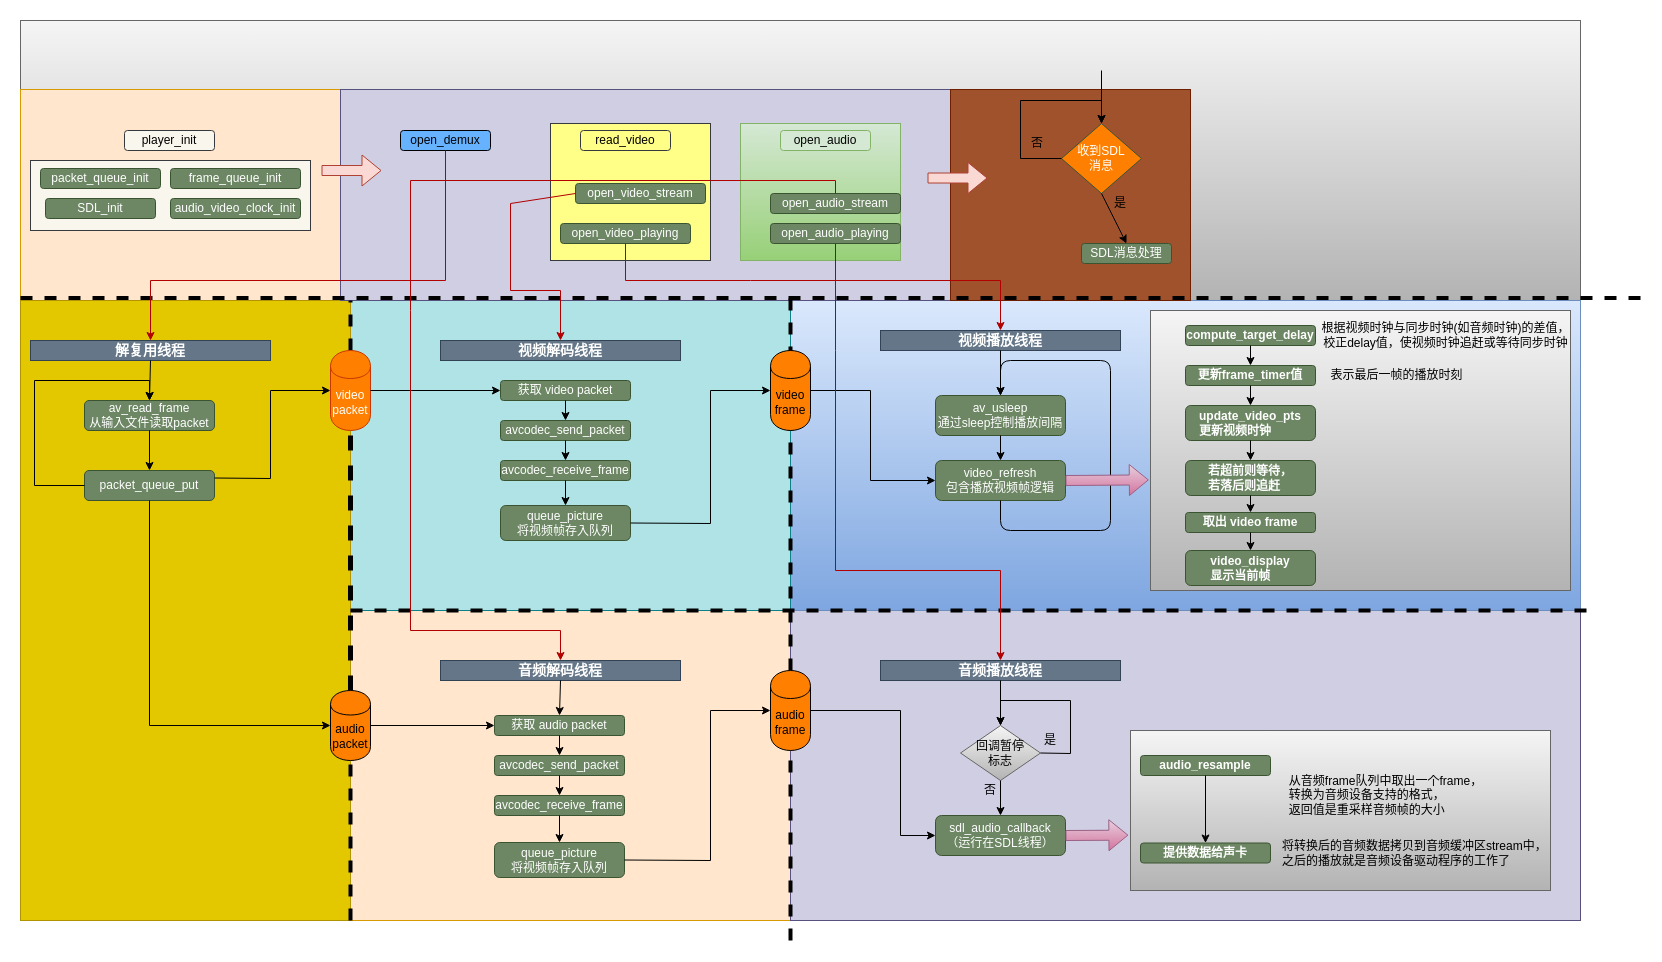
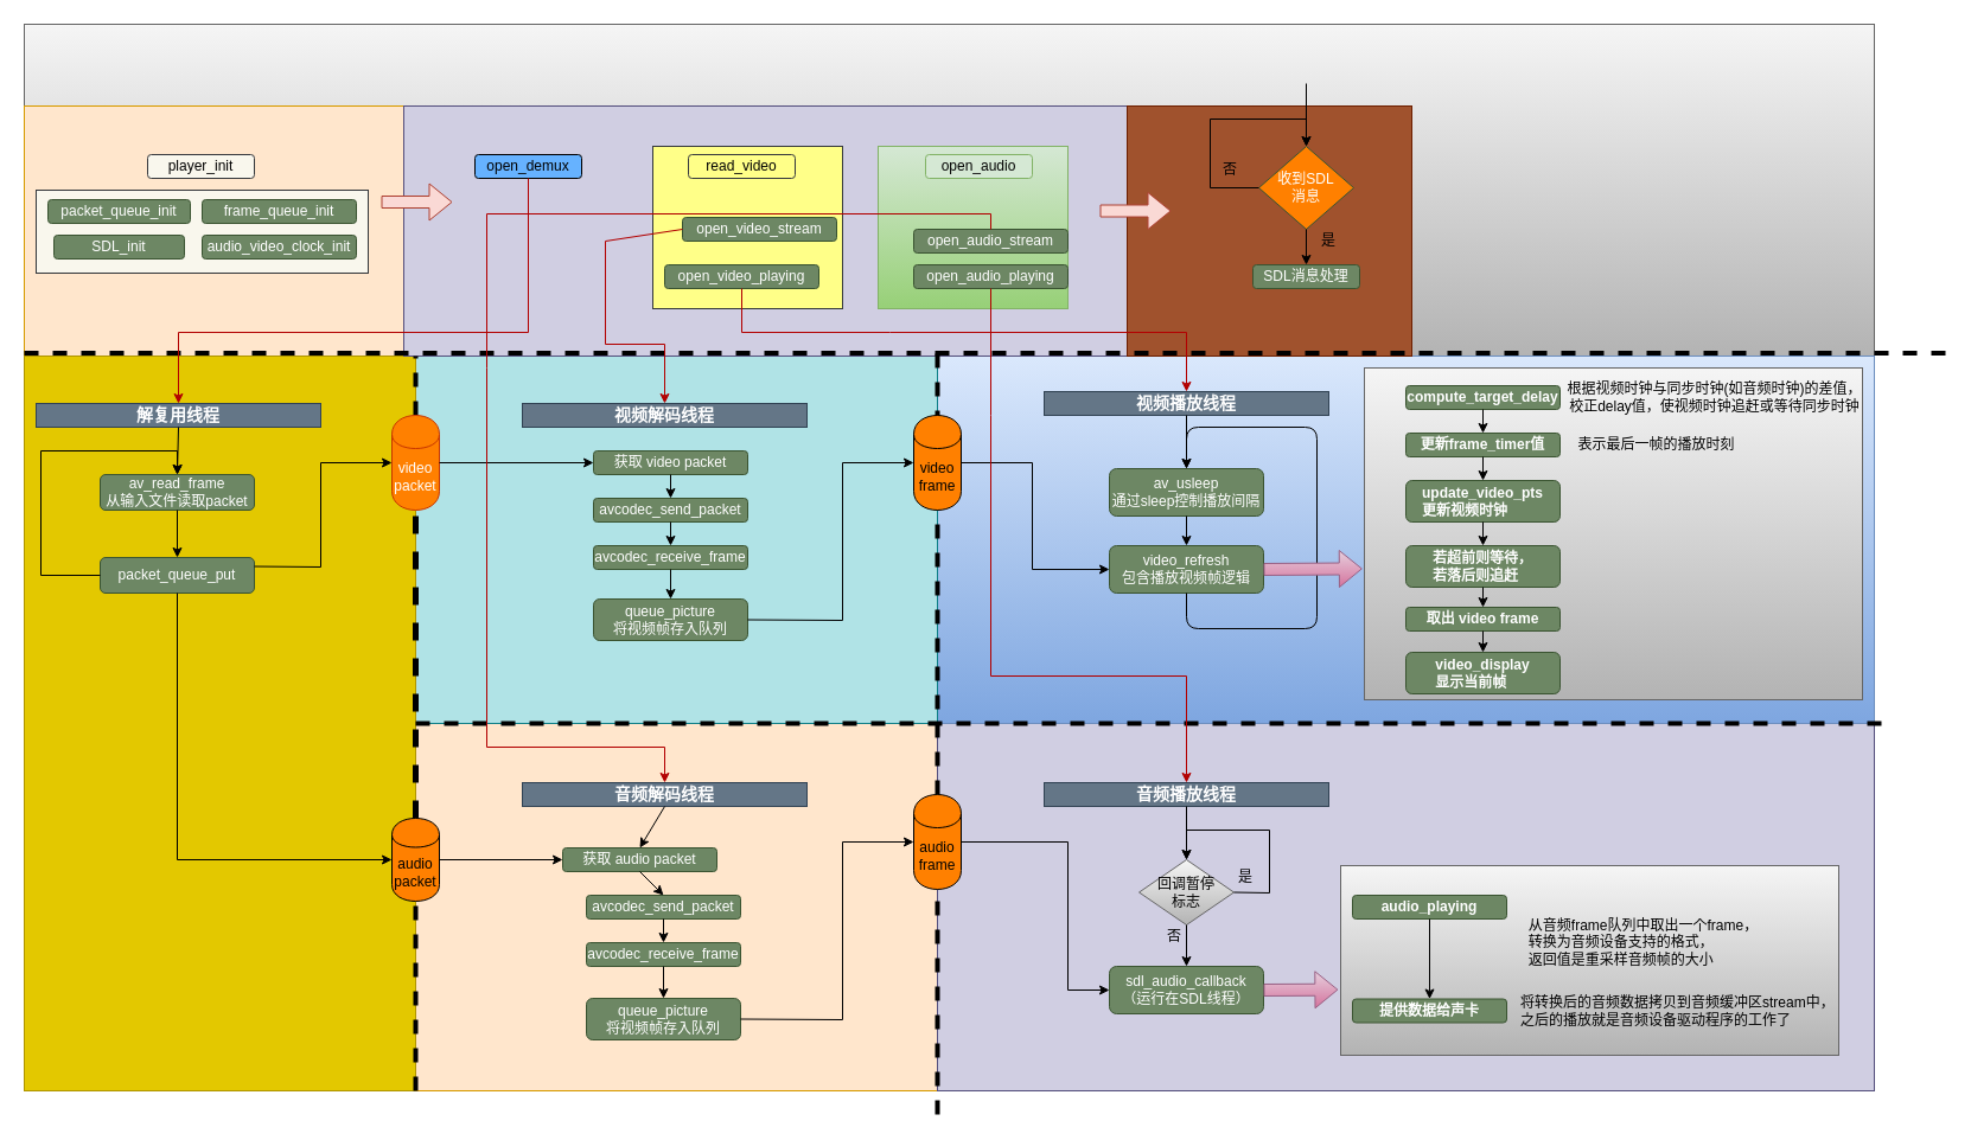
- <mxCell id="25" value="SDL消息处理" style="rounded=1;whiteSpace=wrap;html=1;fillColor=#6d8764;strokeColor=#3A5431;fontColor=#ffffff;" vertex="1" parent="1"><mxGeometry x="1081" y="243" width="90" height="20" as="geometry" /></mxCell>
+ <mxCell id="25" value="SDL消息处理" style="rounded=1;whiteSpace=wrap;html=1;fillColor=#6d8764;strokeColor=#3A5431;fontColor=#ffffff;" vertex="1" parent="1"><mxGeometry x="1056" y="223" width="90" height="20" as="geometry" /></mxCell>
- <mxCell id="72" value="获取 audio packet" style="rounded=1;whiteSpace=wrap;html=1;fillColor=#6d8764;strokeColor=#3A5431;fontColor=#ffffff;" vertex="1" parent="1"><mxGeometry x="494" y="715" width="130" height="20" as="geometry" /></mxCell>
+ <mxCell id="72" value="获取 audio packet" style="rounded=1;whiteSpace=wrap;html=1;fillColor=#6d8764;strokeColor=#3A5431;fontColor=#ffffff;" vertex="1" parent="1"><mxGeometry x="474" y="715" width="130" height="20" as="geometry" /></mxCell>
- <mxCell id="96" value="&lt;div style=&quot;text-align: left&quot;&gt;&lt;b&gt;audio_resample&lt;/b&gt;&lt;br&gt;&lt;/div&gt;" style="rounded=1;whiteSpace=wrap;html=1;fillColor=#6d8764;strokeColor=#3A5431;fontColor=#ffffff;" vertex="1" parent="1"><mxGeometry x="1140" y="755" width="130" height="20" as="geometry" /></mxCell>
+ <mxCell id="96" value="&lt;div style=&quot;text-align: left&quot;&gt;&lt;b&gt;audio_playing&lt;/b&gt;&lt;br&gt;&lt;/div&gt;" style="rounded=1;whiteSpace=wrap;html=1;fillColor=#6d8764;strokeColor=#3A5431;fontColor=#ffffff;" vertex="1" parent="1"><mxGeometry x="1140" y="755" width="130" height="20" as="geometry" /></mxCell>
